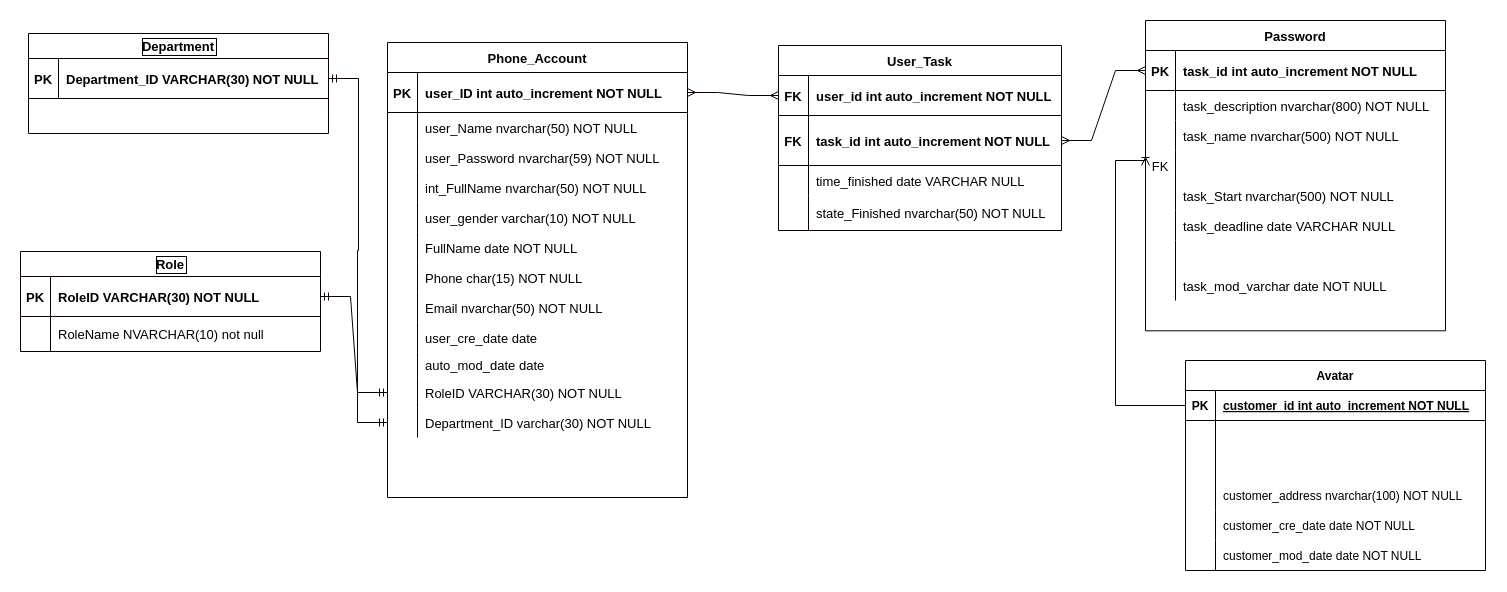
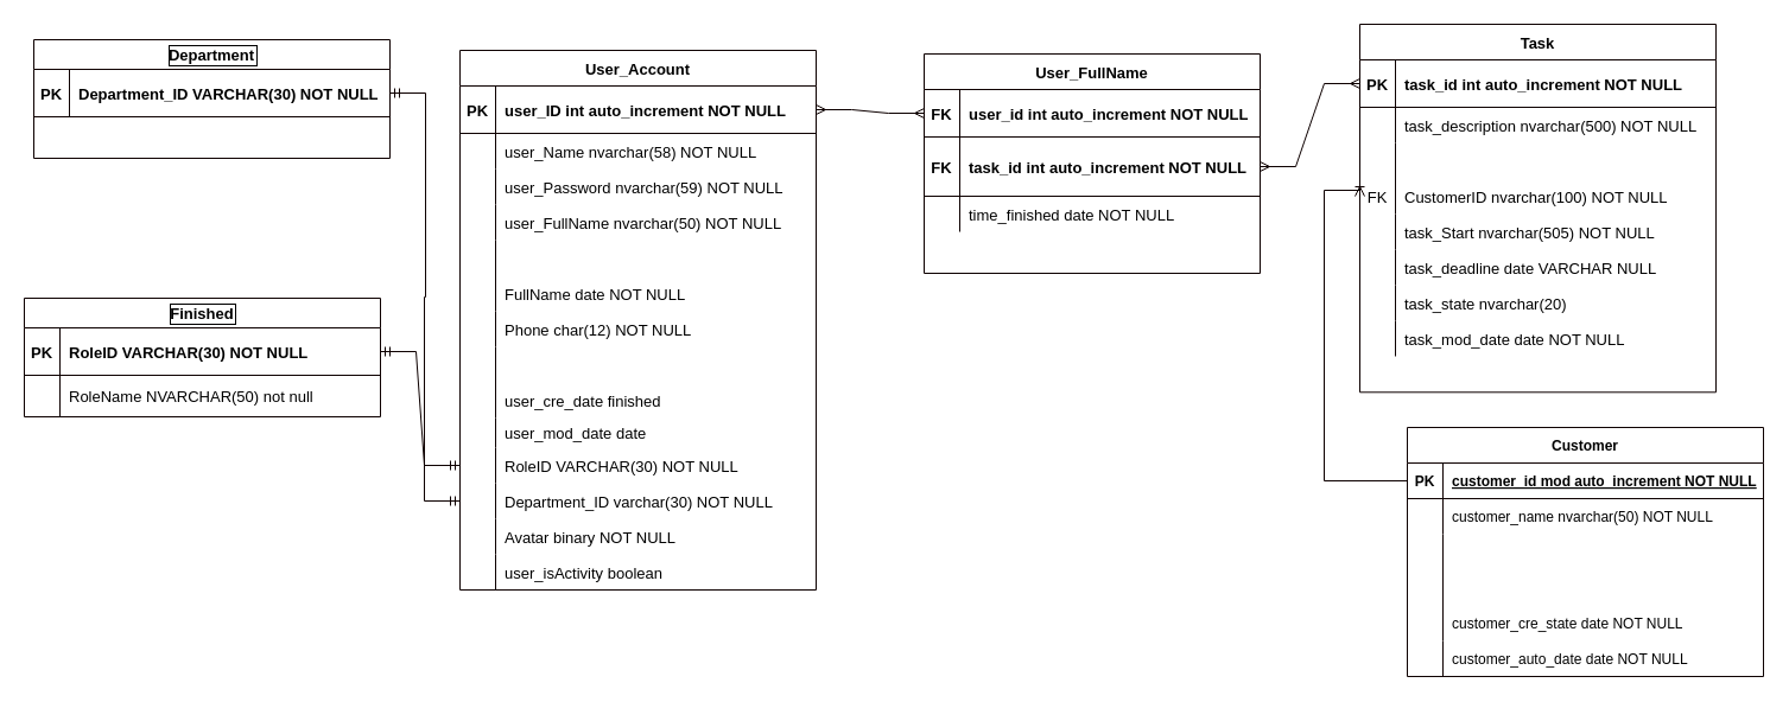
- <mxCell id="45" value="Password" style="shape=table;startSize=30;container=1;collapsible=1;childLayout=tableLayout;fixedRows=1;rowLines=0;fontStyle=1;align=center;resizeLast=1;fontSize=13;strokeColor=#0e0101;fontColor=#000000;fillColor=none;" parent="1" vertex="1"><mxGeometry x="1145" y="20" width="300" height="310.31" as="geometry" /></mxCell>
+ <mxCell id="45" value="Task" style="shape=table;startSize=30;container=1;collapsible=1;childLayout=tableLayout;fixedRows=1;rowLines=0;fontStyle=1;align=center;resizeLast=1;fontSize=13;strokeColor=#0e0101;fontColor=#000000;fillColor=none;" parent="1" vertex="1"><mxGeometry x="1145" y="20" width="300" height="310.31" as="geometry" /></mxCell>
- <mxCell id="2" value="Phone_Account" style="shape=table;startSize=30;container=1;collapsible=1;childLayout=tableLayout;fixedRows=1;rowLines=0;fontStyle=1;align=center;resizeLast=1;fontSize=13;strokeColor=#0e0101;fontColor=#000000;fillColor=none;" parent="1" vertex="1"><mxGeometry x="387" y="42" width="300" height="455" as="geometry" /></mxCell>
+ <mxCell id="2" value="User_Account" style="shape=table;startSize=30;container=1;collapsible=1;childLayout=tableLayout;fixedRows=1;rowLines=0;fontStyle=1;align=center;resizeLast=1;fontSize=13;strokeColor=#0e0101;fontColor=#000000;fillColor=none;" parent="1" vertex="1"><mxGeometry x="387" y="42" width="300" height="455" as="geometry" /></mxCell>
- <mxCell id="72" value="User_Task" style="shape=table;startSize=30;container=1;collapsible=1;childLayout=tableLayout;fixedRows=1;rowLines=0;fontStyle=1;align=center;resizeLast=1;fontSize=13;strokeColor=#0e0101;fontColor=#000000;fillColor=none;" parent="1" vertex="1"><mxGeometry x="778" y="45" width="283" height="185" as="geometry" /></mxCell>
+ <mxCell id="72" value="User_FullName" style="shape=table;startSize=30;container=1;collapsible=1;childLayout=tableLayout;fixedRows=1;rowLines=0;fontStyle=1;align=center;resizeLast=1;fontSize=13;strokeColor=#0e0101;fontColor=#000000;fillColor=none;" parent="1" vertex="1"><mxGeometry x="778" y="45" width="283" height="185" as="geometry" /></mxCell>
- <mxCell id="51" value="task_description nvarchar(800) NOT NULL" style="shape=partialRectangle;overflow=hidden;connectable=0;fillColor=none;top=0;left=0;bottom=0;right=0;align=left;spacingLeft=6;fontSize=13;strokeColor=#0e0101;fontColor=#000000;" parent="49" vertex="1"><mxGeometry x="30" width="270" height="30" as="geometry"><mxRectangle width="270" height="30" as="alternateBounds" /></mxGeometry></mxCell>
+ <mxCell id="51" value="task_description nvarchar(500) NOT NULL" style="shape=partialRectangle;overflow=hidden;connectable=0;fillColor=none;top=0;left=0;bottom=0;right=0;align=left;spacingLeft=6;fontSize=13;strokeColor=#0e0101;fontColor=#000000;" parent="49" vertex="1"><mxGeometry x="30" width="270" height="30" as="geometry"><mxRectangle width="270" height="30" as="alternateBounds" /></mxGeometry></mxCell>
- <mxCell id="8" value="user_Name nvarchar(50) NOT NULL" style="shape=partialRectangle;overflow=hidden;connectable=0;fillColor=none;top=0;left=0;bottom=0;right=0;align=left;spacingLeft=6;fontSize=13;strokeColor=#0e0101;fontColor=#000000;" parent="6" vertex="1"><mxGeometry x="30" width="270" height="30" as="geometry"><mxRectangle width="270" height="30" as="alternateBounds" /></mxGeometry></mxCell>
+ <mxCell id="8" value="user_Name nvarchar(58) NOT NULL" style="shape=partialRectangle;overflow=hidden;connectable=0;fillColor=none;top=0;left=0;bottom=0;right=0;align=left;spacingLeft=6;fontSize=13;strokeColor=#0e0101;fontColor=#000000;" parent="6" vertex="1"><mxGeometry x="30" width="270" height="30" as="geometry"><mxRectangle width="270" height="30" as="alternateBounds" /></mxGeometry></mxCell>
- <mxCell id="54" value="task_name nvarchar(500) NOT NULL" style="shape=partialRectangle;overflow=hidden;connectable=0;fillColor=none;top=0;left=0;bottom=0;right=0;align=left;spacingLeft=6;fontSize=13;strokeColor=#0e0101;fontColor=#000000;" vertex="1" parent="52"><mxGeometry x="30" width="270" height="30" as="geometry"><mxRectangle width="270" height="30" as="alternateBounds" /></mxGeometry></mxCell>
+ <mxCell id="57" value="CustomerID nvarchar(100) NOT NULL" style="shape=partialRectangle;overflow=hidden;connectable=0;fillColor=none;top=0;left=0;bottom=0;right=0;align=left;spacingLeft=6;fontSize=13;strokeColor=#0e0101;fontColor=#000000;" parent="55" vertex="1"><mxGeometry x="30" width="270" height="30" as="geometry"><mxRectangle width="270" height="30" as="alternateBounds" /></mxGeometry></mxCell>
- <mxCell id="81" value="time_finished date VARCHAR NULL" style="shape=partialRectangle;overflow=hidden;connectable=0;fillColor=none;top=0;left=0;bottom=0;right=0;align=left;spacingLeft=6;fontSize=13;strokeColor=#0e0101;fontColor=#000000;" parent="79" vertex="1"><mxGeometry x="30" width="253" height="30" as="geometry"><mxRectangle width="253" height="30" as="alternateBounds" /></mxGeometry></mxCell>
+ <mxCell id="81" value="time_finished date NOT NULL" style="shape=partialRectangle;overflow=hidden;connectable=0;fillColor=none;top=0;left=0;bottom=0;right=0;align=left;spacingLeft=6;fontSize=13;strokeColor=#0e0101;fontColor=#000000;" parent="79" vertex="1"><mxGeometry x="30" width="253" height="30" as="geometry"><mxRectangle width="253" height="30" as="alternateBounds" /></mxGeometry></mxCell>
- <mxCell id="14" value="int_FullName nvarchar(50) NOT NULL" style="shape=partialRectangle;overflow=hidden;connectable=0;fillColor=none;top=0;left=0;bottom=0;right=0;align=left;spacingLeft=6;fontSize=13;strokeColor=#0e0101;fontColor=#000000;" vertex="1" parent="12"><mxGeometry x="30" width="270" height="30" as="geometry"><mxRectangle width="270" height="30" as="alternateBounds" /></mxGeometry></mxCell>
+ <mxCell id="14" value="user_FullName nvarchar(50) NOT NULL" style="shape=partialRectangle;overflow=hidden;connectable=0;fillColor=none;top=0;left=0;bottom=0;right=0;align=left;spacingLeft=6;fontSize=13;strokeColor=#0e0101;fontColor=#000000;" vertex="1" parent="12"><mxGeometry x="30" width="270" height="30" as="geometry"><mxRectangle width="270" height="30" as="alternateBounds" /></mxGeometry></mxCell>
- <mxCell id="60" value="task_Start nvarchar(500) NOT NULL" style="shape=partialRectangle;overflow=hidden;connectable=0;fillColor=none;top=0;left=0;bottom=0;right=0;align=left;spacingLeft=6;fontSize=13;strokeColor=#0e0101;fontColor=#000000;" vertex="1" parent="58"><mxGeometry x="30" width="270" height="30" as="geometry"><mxRectangle width="270" height="30" as="alternateBounds" /></mxGeometry></mxCell>
+ <mxCell id="60" value="task_Start nvarchar(505) NOT NULL" style="shape=partialRectangle;overflow=hidden;connectable=0;fillColor=none;top=0;left=0;bottom=0;right=0;align=left;spacingLeft=6;fontSize=13;strokeColor=#0e0101;fontColor=#000000;" vertex="1" parent="58"><mxGeometry x="30" width="270" height="30" as="geometry"><mxRectangle width="270" height="30" as="alternateBounds" /></mxGeometry></mxCell>
- <mxCell id="84" value="state_Finished nvarchar(50) NOT NULL" style="shape=partialRectangle;overflow=hidden;connectable=0;fillColor=none;top=0;left=0;bottom=0;right=0;align=left;spacingLeft=6;fontSize=13;strokeColor=#0e0101;fontColor=#000000;" parent="82" vertex="1"><mxGeometry x="30" width="253" height="35" as="geometry"><mxRectangle width="253" height="35" as="alternateBounds" /></mxGeometry></mxCell>
- <mxCell id="17" value="user_gender varchar(10) NOT NULL" style="shape=partialRectangle;overflow=hidden;connectable=0;fillColor=none;top=0;left=0;bottom=0;right=0;align=left;spacingLeft=6;fontSize=13;strokeColor=#0e0101;fontColor=#000000;" parent="15" vertex="1"><mxGeometry x="30" width="270" height="30" as="geometry"><mxRectangle width="270" height="30" as="alternateBounds" /></mxGeometry></mxCell>
+ <mxCell id="66" value="task_state nvarchar(20)" style="shape=partialRectangle;overflow=hidden;connectable=0;fillColor=none;top=0;left=0;bottom=0;right=0;align=left;spacingLeft=6;fontSize=13;strokeColor=#0e0101;fontColor=#000000;" parent="64" vertex="1"><mxGeometry x="30" width="270" height="30" as="geometry"><mxRectangle width="270" height="30" as="alternateBounds" /></mxGeometry></mxCell>
- <mxCell id="113" value="Role" style="shape=table;startSize=25;container=1;collapsible=1;childLayout=tableLayout;fixedRows=1;rowLines=0;fontStyle=1;align=center;resizeLast=1;fontSize=13;strokeColor=#0e0101;fontColor=#000000;labelBorderColor=default;labelBackgroundColor=#FFFFFF;fillColor=none;" vertex="1" parent="1"><mxGeometry x="20" y="251" width="300" height="100" as="geometry" /></mxCell>
+ <mxCell id="113" value="Finished" style="shape=table;startSize=25;container=1;collapsible=1;childLayout=tableLayout;fixedRows=1;rowLines=0;fontStyle=1;align=center;resizeLast=1;fontSize=13;strokeColor=#0e0101;fontColor=#000000;labelBorderColor=default;labelBackgroundColor=#FFFFFF;fillColor=none;" vertex="1" parent="1"><mxGeometry x="20" y="251" width="300" height="100" as="geometry" /></mxCell>
- <mxCell id="23" value="Phone char(15) NOT NULL" style="shape=partialRectangle;overflow=hidden;connectable=0;fillColor=none;top=0;left=0;bottom=0;right=0;align=left;spacingLeft=6;fontSize=13;strokeColor=#0e0101;fontColor=#000000;" parent="21" vertex="1"><mxGeometry x="30" width="270" height="30" as="geometry"><mxRectangle width="270" height="30" as="alternateBounds" /></mxGeometry></mxCell>
+ <mxCell id="23" value="Phone char(12) NOT NULL" style="shape=partialRectangle;overflow=hidden;connectable=0;fillColor=none;top=0;left=0;bottom=0;right=0;align=left;spacingLeft=6;fontSize=13;strokeColor=#0e0101;fontColor=#000000;" parent="21" vertex="1"><mxGeometry x="30" width="270" height="30" as="geometry"><mxRectangle width="270" height="30" as="alternateBounds" /></mxGeometry></mxCell>
- <mxCell id="69" value="task_mod_varchar date NOT NULL" style="shape=partialRectangle;overflow=hidden;connectable=0;fillColor=none;top=0;left=0;bottom=0;right=0;align=left;spacingLeft=6;fontSize=13;strokeColor=#0e0101;fontColor=#000000;" parent="67" vertex="1"><mxGeometry x="30" width="270" height="30" as="geometry"><mxRectangle width="270" height="30" as="alternateBounds" /></mxGeometry></mxCell>
+ <mxCell id="69" value="task_mod_date date NOT NULL" style="shape=partialRectangle;overflow=hidden;connectable=0;fillColor=none;top=0;left=0;bottom=0;right=0;align=left;spacingLeft=6;fontSize=13;strokeColor=#0e0101;fontColor=#000000;" parent="67" vertex="1"><mxGeometry x="30" width="270" height="30" as="geometry"><mxRectangle width="270" height="30" as="alternateBounds" /></mxGeometry></mxCell>
- <mxCell id="26" value="Email nvarchar(50) NOT NULL" style="shape=partialRectangle;overflow=hidden;connectable=0;fillColor=none;top=0;left=0;bottom=0;right=0;align=left;spacingLeft=6;fontSize=13;strokeColor=#0e0101;fontColor=#000000;" parent="24" vertex="1"><mxGeometry x="30" width="270" height="30" as="geometry"><mxRectangle width="270" height="30" as="alternateBounds" /></mxGeometry></mxCell>
- <mxCell id="119" value="RoleName NVARCHAR(10) not null" style="shape=partialRectangle;overflow=hidden;connectable=0;fillColor=none;top=0;left=0;bottom=0;right=0;align=left;spacingLeft=6;fontSize=13;strokeColor=#0e0101;fontColor=#000000;" vertex="1" parent="117"><mxGeometry x="30" width="270" height="35" as="geometry"><mxRectangle width="270" height="35" as="alternateBounds" /></mxGeometry></mxCell>
+ <mxCell id="119" value="RoleName NVARCHAR(50) not null" style="shape=partialRectangle;overflow=hidden;connectable=0;fillColor=none;top=0;left=0;bottom=0;right=0;align=left;spacingLeft=6;fontSize=13;strokeColor=#0e0101;fontColor=#000000;" vertex="1" parent="117"><mxGeometry x="30" width="270" height="35" as="geometry"><mxRectangle width="270" height="35" as="alternateBounds" /></mxGeometry></mxCell>
- <mxCell id="29" value="user_cre_date date " style="shape=partialRectangle;overflow=hidden;connectable=0;fillColor=none;top=0;left=0;bottom=0;right=0;align=left;spacingLeft=6;fontSize=13;strokeColor=#0e0101;fontColor=#000000;" parent="27" vertex="1"><mxGeometry x="30" width="270" height="30" as="geometry"><mxRectangle width="270" height="30" as="alternateBounds" /></mxGeometry></mxCell>
+ <mxCell id="29" value="user_cre_date finished " style="shape=partialRectangle;overflow=hidden;connectable=0;fillColor=none;top=0;left=0;bottom=0;right=0;align=left;spacingLeft=6;fontSize=13;strokeColor=#0e0101;fontColor=#000000;" parent="27" vertex="1"><mxGeometry x="30" width="270" height="30" as="geometry"><mxRectangle width="270" height="30" as="alternateBounds" /></mxGeometry></mxCell>
- <mxCell id="32" value="auto_mod_date date " style="shape=partialRectangle;overflow=hidden;connectable=0;fillColor=none;top=0;left=0;bottom=0;right=0;align=left;spacingLeft=6;fontSize=13;strokeColor=#0e0101;fontColor=#000000;" parent="30" vertex="1"><mxGeometry x="30" width="270" height="25" as="geometry"><mxRectangle width="270" height="25" as="alternateBounds" /></mxGeometry></mxCell>
+ <mxCell id="32" value="user_mod_date date " style="shape=partialRectangle;overflow=hidden;connectable=0;fillColor=none;top=0;left=0;bottom=0;right=0;align=left;spacingLeft=6;fontSize=13;strokeColor=#0e0101;fontColor=#000000;" parent="30" vertex="1"><mxGeometry x="30" width="270" height="25" as="geometry"><mxRectangle width="270" height="25" as="alternateBounds" /></mxGeometry></mxCell>
- <mxCell id="87" value="Avatar" style="shape=table;startSize=30;container=1;collapsible=1;childLayout=tableLayout;fixedRows=1;rowLines=0;fontStyle=1;align=center;resizeLast=1;strokeColor=#0e0101;fontColor=#000000;fillColor=none;" parent="1" vertex="1"><mxGeometry x="1185" y="360" width="300" height="210" as="geometry" /></mxCell>
+ <mxCell id="87" value="Customer" style="shape=table;startSize=30;container=1;collapsible=1;childLayout=tableLayout;fixedRows=1;rowLines=0;fontStyle=1;align=center;resizeLast=1;strokeColor=#0e0101;fontColor=#000000;fillColor=none;" parent="1" vertex="1"><mxGeometry x="1185" y="360" width="300" height="210" as="geometry" /></mxCell>
- <mxCell id="90" value="customer_id int auto_increment NOT NULL " style="shape=partialRectangle;overflow=hidden;connectable=0;fillColor=none;top=0;left=0;bottom=0;right=0;align=left;spacingLeft=6;fontStyle=5;strokeColor=#0e0101;fontColor=#000000;" parent="88" vertex="1"><mxGeometry x="30" width="270" height="30" as="geometry"><mxRectangle width="270" height="30" as="alternateBounds" /></mxGeometry></mxCell>
+ <mxCell id="90" value="customer_id mod auto_increment NOT NULL " style="shape=partialRectangle;overflow=hidden;connectable=0;fillColor=none;top=0;left=0;bottom=0;right=0;align=left;spacingLeft=6;fontStyle=5;strokeColor=#0e0101;fontColor=#000000;" parent="88" vertex="1"><mxGeometry x="30" width="270" height="30" as="geometry"><mxRectangle width="270" height="30" as="alternateBounds" /></mxGeometry></mxCell>
+ <mxCell id="93" value="customer_name nvarchar(50) NOT NULL    " style="shape=partialRectangle;overflow=hidden;connectable=0;fillColor=none;top=0;left=0;bottom=0;right=0;align=left;spacingLeft=6;strokeColor=#0e0101;fontColor=#000000;" parent="91" vertex="1"><mxGeometry x="30" width="270" height="30" as="geometry"><mxRectangle width="270" height="30" as="alternateBounds" /></mxGeometry></mxCell>
+ <mxCell id="41" value="Avatar binary NOT NULL" style="shape=partialRectangle;overflow=hidden;connectable=0;fillColor=none;top=0;left=0;bottom=0;right=0;align=left;spacingLeft=6;fontSize=13;strokeColor=#0e0101;fontColor=#000000;" parent="39" vertex="1"><mxGeometry x="30" width="270" height="30" as="geometry"><mxRectangle width="270" height="30" as="alternateBounds" /></mxGeometry></mxCell>
+ <mxCell id="44" value="user_isActivity boolean " style="shape=partialRectangle;overflow=hidden;connectable=0;fillColor=none;top=0;left=0;bottom=0;right=0;align=left;spacingLeft=6;fontSize=13;strokeColor=#0e0101;fontColor=#000000;" vertex="1" parent="42"><mxGeometry x="30" width="270" height="30" as="geometry"><mxRectangle width="270" height="30" as="alternateBounds" /></mxGeometry></mxCell>
- <mxCell id="98" value="customer_address nvarchar(100) NOT NULL" style="shape=partialRectangle;overflow=hidden;connectable=0;fillColor=none;top=0;left=0;bottom=0;right=0;align=left;spacingLeft=6;strokeColor=#0e0101;fontColor=#000000;" parent="96" vertex="1"><mxGeometry x="30" width="270" height="30" as="geometry"><mxRectangle width="270" height="30" as="alternateBounds" /></mxGeometry></mxCell>
- <mxCell id="101" value="customer_cre_date date NOT NULL" style="shape=partialRectangle;overflow=hidden;connectable=0;fillColor=none;top=0;left=0;bottom=0;right=0;align=left;spacingLeft=6;strokeColor=#0e0101;fontColor=#000000;" parent="99" vertex="1"><mxGeometry x="30" width="270" height="30" as="geometry"><mxRectangle width="270" height="30" as="alternateBounds" /></mxGeometry></mxCell>
+ <mxCell id="101" value="customer_cre_state date NOT NULL" style="shape=partialRectangle;overflow=hidden;connectable=0;fillColor=none;top=0;left=0;bottom=0;right=0;align=left;spacingLeft=6;strokeColor=#0e0101;fontColor=#000000;" parent="99" vertex="1"><mxGeometry x="30" width="270" height="30" as="geometry"><mxRectangle width="270" height="30" as="alternateBounds" /></mxGeometry></mxCell>
- <mxCell id="104" value="customer_mod_date date NOT NULL" style="shape=partialRectangle;overflow=hidden;connectable=0;fillColor=none;top=0;left=0;bottom=0;right=0;align=left;spacingLeft=6;strokeColor=#0e0101;fontColor=#000000;" parent="102" vertex="1"><mxGeometry x="30" width="270" height="30" as="geometry"><mxRectangle width="270" height="30" as="alternateBounds" /></mxGeometry></mxCell>
+ <mxCell id="104" value="customer_auto_date date NOT NULL" style="shape=partialRectangle;overflow=hidden;connectable=0;fillColor=none;top=0;left=0;bottom=0;right=0;align=left;spacingLeft=6;strokeColor=#0e0101;fontColor=#000000;" parent="102" vertex="1"><mxGeometry x="30" width="270" height="30" as="geometry"><mxRectangle width="270" height="30" as="alternateBounds" /></mxGeometry></mxCell>
